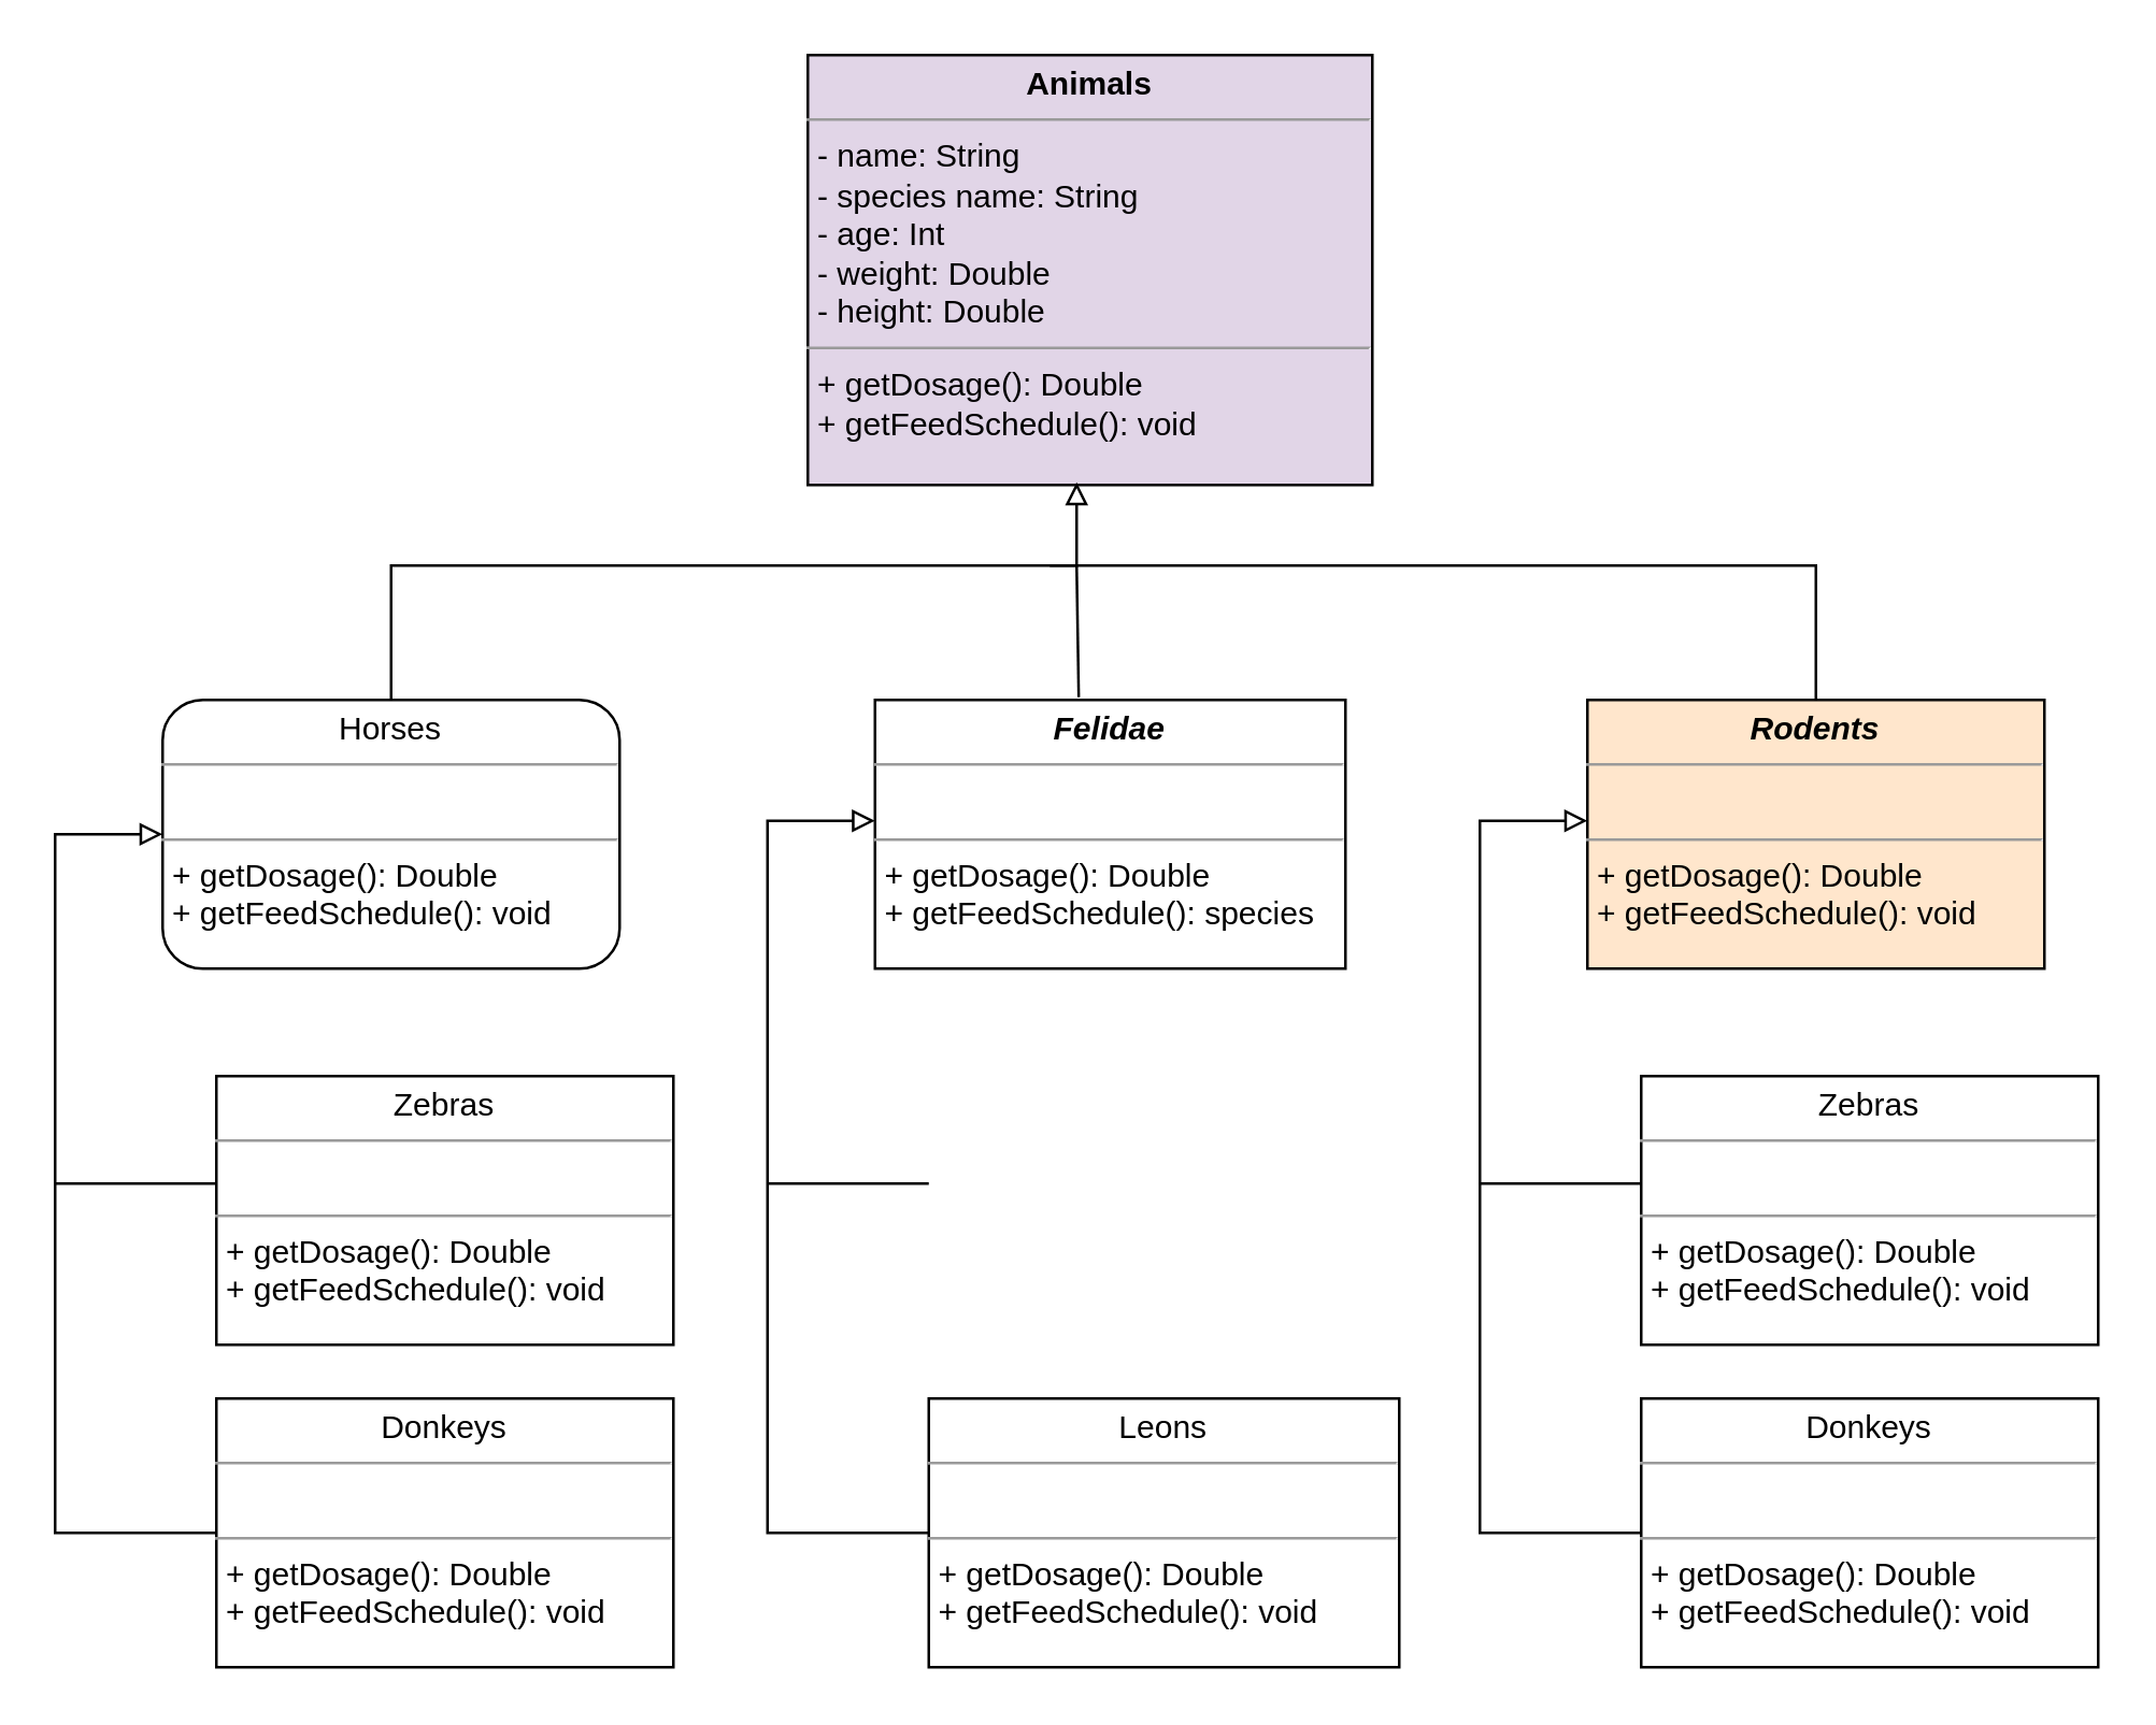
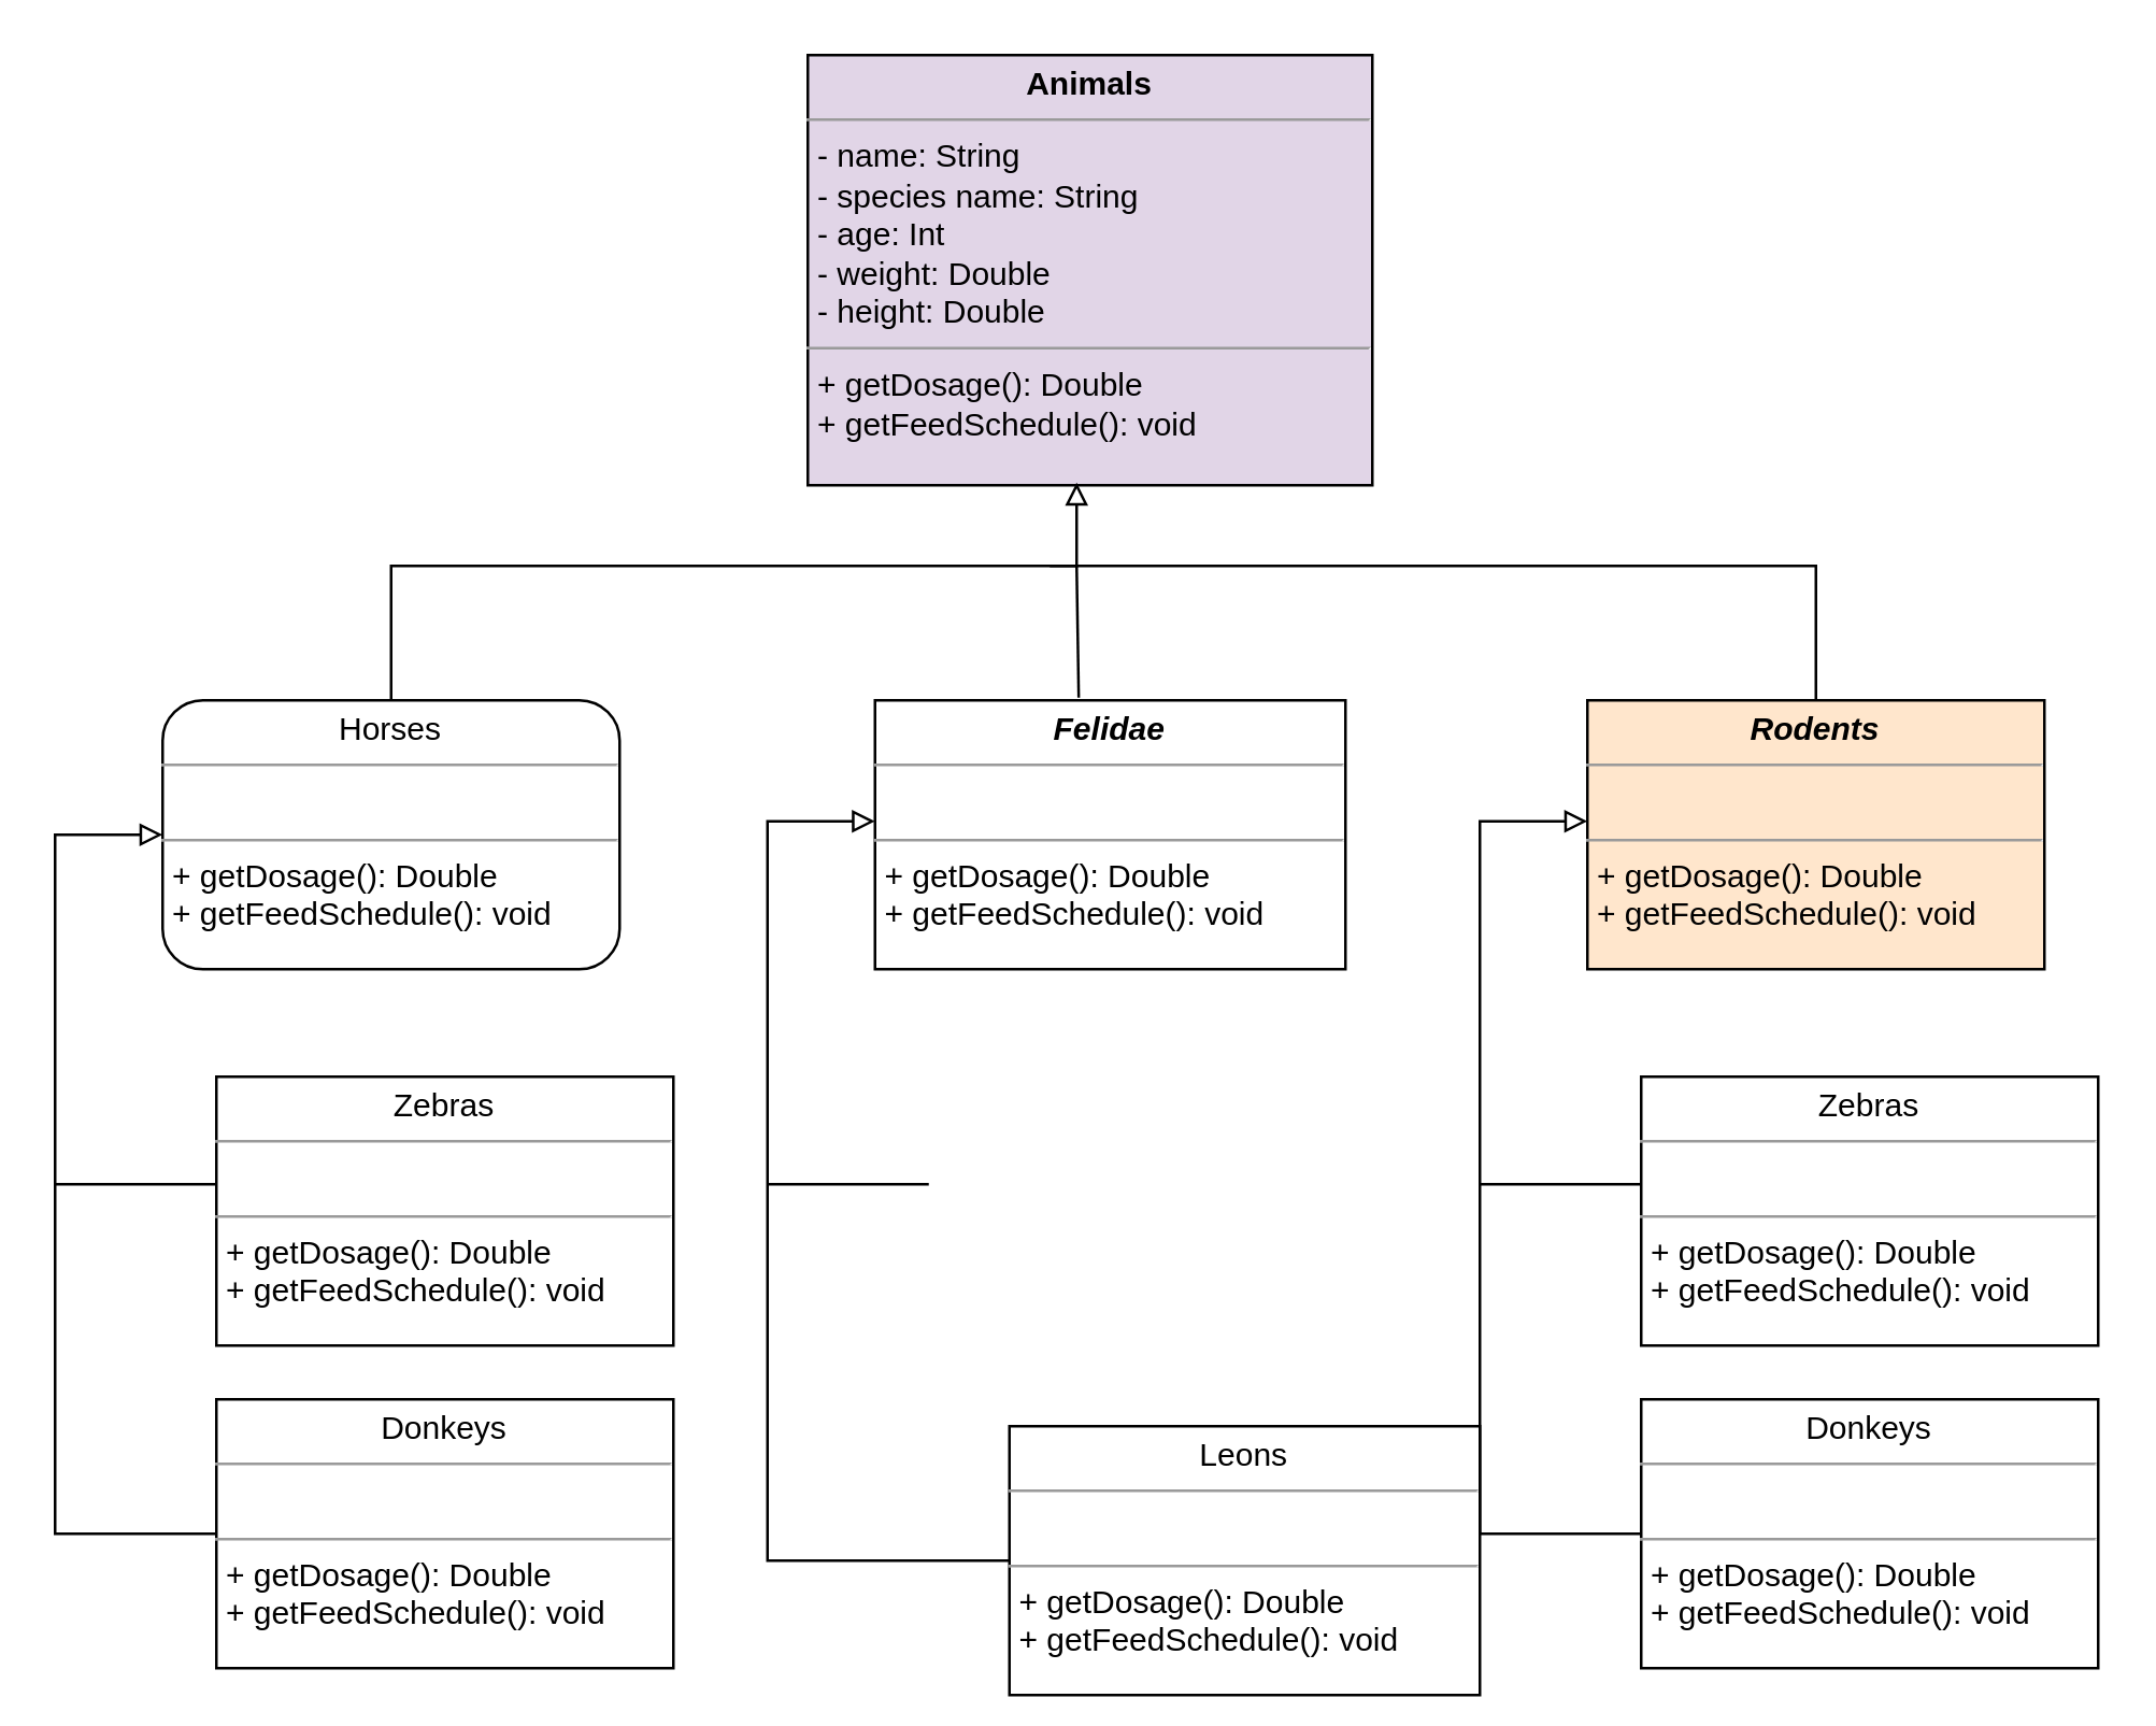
- <mxCell id="4" value="&lt;p style=&quot;margin:0px;margin-top:4px;text-align:center;&quot;&gt;&lt;b&gt;&lt;i&gt;Felidae&lt;/i&gt;&lt;/b&gt;&lt;br&gt;&lt;/p&gt;&lt;hr size=&quot;1&quot;&gt;&lt;p style=&quot;margin:0px;margin-left:4px;&quot;&gt;&lt;br&gt;&lt;/p&gt;&lt;hr size=&quot;1&quot;&gt;&lt;p style=&quot;margin:0px;margin-left:4px;&quot;&gt;+ getDosage(): Double&lt;br&gt;&lt;/p&gt;&lt;p style=&quot;margin:0px;margin-left:4px;&quot;&gt;+ getFeedSchedule(): species&lt;/p&gt;&lt;p style=&quot;margin:0px;margin-left:4px;&quot;&gt;&lt;/p&gt;" style="verticalAlign=top;align=left;overflow=fill;fontSize=12;fontFamily=Helvetica;html=1;" vertex="1" parent="1"><mxGeometry x="325" y="260" width="175" height="100" as="geometry" /></mxCell>
+ <mxCell id="4" value="&lt;p style=&quot;margin:0px;margin-top:4px;text-align:center;&quot;&gt;&lt;b&gt;&lt;i&gt;Felidae&lt;/i&gt;&lt;/b&gt;&lt;br&gt;&lt;/p&gt;&lt;hr size=&quot;1&quot;&gt;&lt;p style=&quot;margin:0px;margin-left:4px;&quot;&gt;&lt;br&gt;&lt;/p&gt;&lt;hr size=&quot;1&quot;&gt;&lt;p style=&quot;margin:0px;margin-left:4px;&quot;&gt;+ getDosage(): Double&lt;br&gt;&lt;/p&gt;&lt;p style=&quot;margin:0px;margin-left:4px;&quot;&gt;+ getFeedSchedule(): void&lt;/p&gt;&lt;p style=&quot;margin:0px;margin-left:4px;&quot;&gt;&lt;/p&gt;" style="verticalAlign=top;align=left;overflow=fill;fontSize=12;fontFamily=Helvetica;html=1;" vertex="1" parent="1"><mxGeometry x="325" y="260" width="175" height="100" as="geometry" /></mxCell>
- <mxCell id="13" value="&lt;p style=&quot;margin:0px;margin-top:4px;text-align:center;&quot;&gt;Leons&lt;br&gt;&lt;/p&gt;&lt;hr size=&quot;1&quot;&gt;&lt;div&gt;&lt;br&gt;&lt;/div&gt;&lt;hr size=&quot;1&quot;&gt;&lt;p style=&quot;margin:0px;margin-left:4px;&quot;&gt;+ getDosage(): Double&lt;/p&gt;&lt;p style=&quot;margin:0px;margin-left:4px;&quot;&gt;+ getFeedSchedule(): void&lt;/p&gt;" style="verticalAlign=top;align=left;overflow=fill;fontSize=12;fontFamily=Helvetica;html=1;" vertex="1" parent="1"><mxGeometry x="345" y="520" width="175" height="100" as="geometry" /></mxCell>
+ <mxCell id="13" value="&lt;p style=&quot;margin:0px;margin-top:4px;text-align:center;&quot;&gt;Leons&lt;br&gt;&lt;/p&gt;&lt;hr size=&quot;1&quot;&gt;&lt;div&gt;&lt;br&gt;&lt;/div&gt;&lt;hr size=&quot;1&quot;&gt;&lt;p style=&quot;margin:0px;margin-left:4px;&quot;&gt;+ getDosage(): Double&lt;/p&gt;&lt;p style=&quot;margin:0px;margin-left:4px;&quot;&gt;+ getFeedSchedule(): void&lt;/p&gt;" style="verticalAlign=top;align=left;overflow=fill;fontSize=12;fontFamily=Helvetica;html=1;" vertex="1" parent="1"><mxGeometry x="375" y="530" width="175" height="100" as="geometry" /></mxCell>
